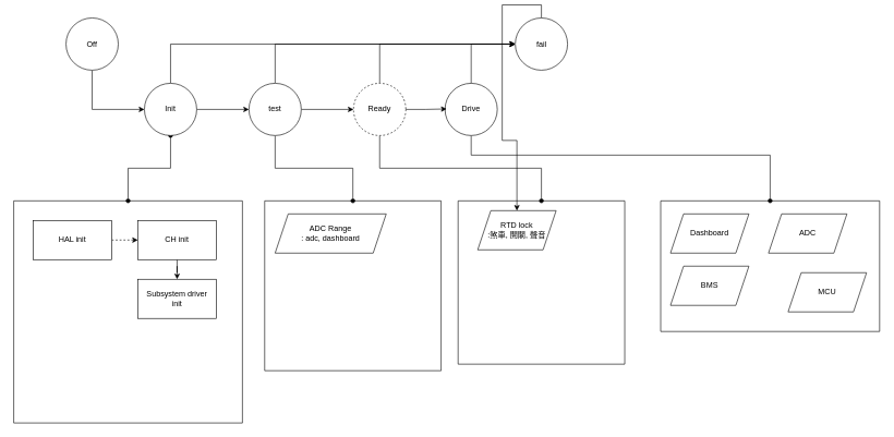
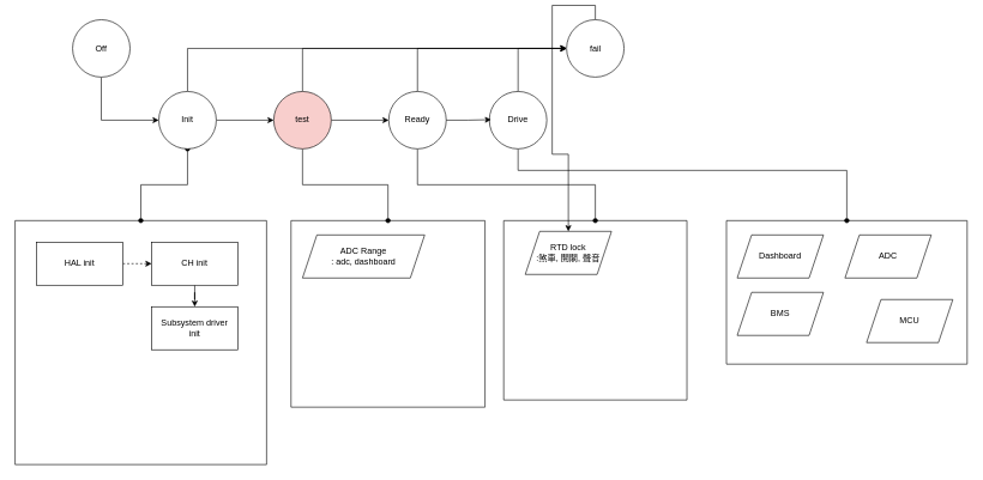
- <mxCell id="11" value="test" style="ellipse;whiteSpace=wrap;html=1;" parent="1" vertex="1"><mxGeometry x="380" y="120" width="80" height="80" as="geometry" /></mxCell>
+ <mxCell id="11" value="test" style="ellipse;whiteSpace=wrap;html=1;fillColor=#f8cecc;" parent="1" vertex="1"><mxGeometry x="380" y="120" width="80" height="80" as="geometry" /></mxCell>
- <mxCell id="23" value="Ready" style="ellipse;whiteSpace=wrap;html=1;dashed=1;" parent="1" vertex="1"><mxGeometry x="540" y="120" width="80" height="80" as="geometry" /></mxCell>
+ <mxCell id="23" value="Ready" style="ellipse;whiteSpace=wrap;html=1;" parent="1" vertex="1"><mxGeometry x="540" y="120" width="80" height="80" as="geometry" /></mxCell>
